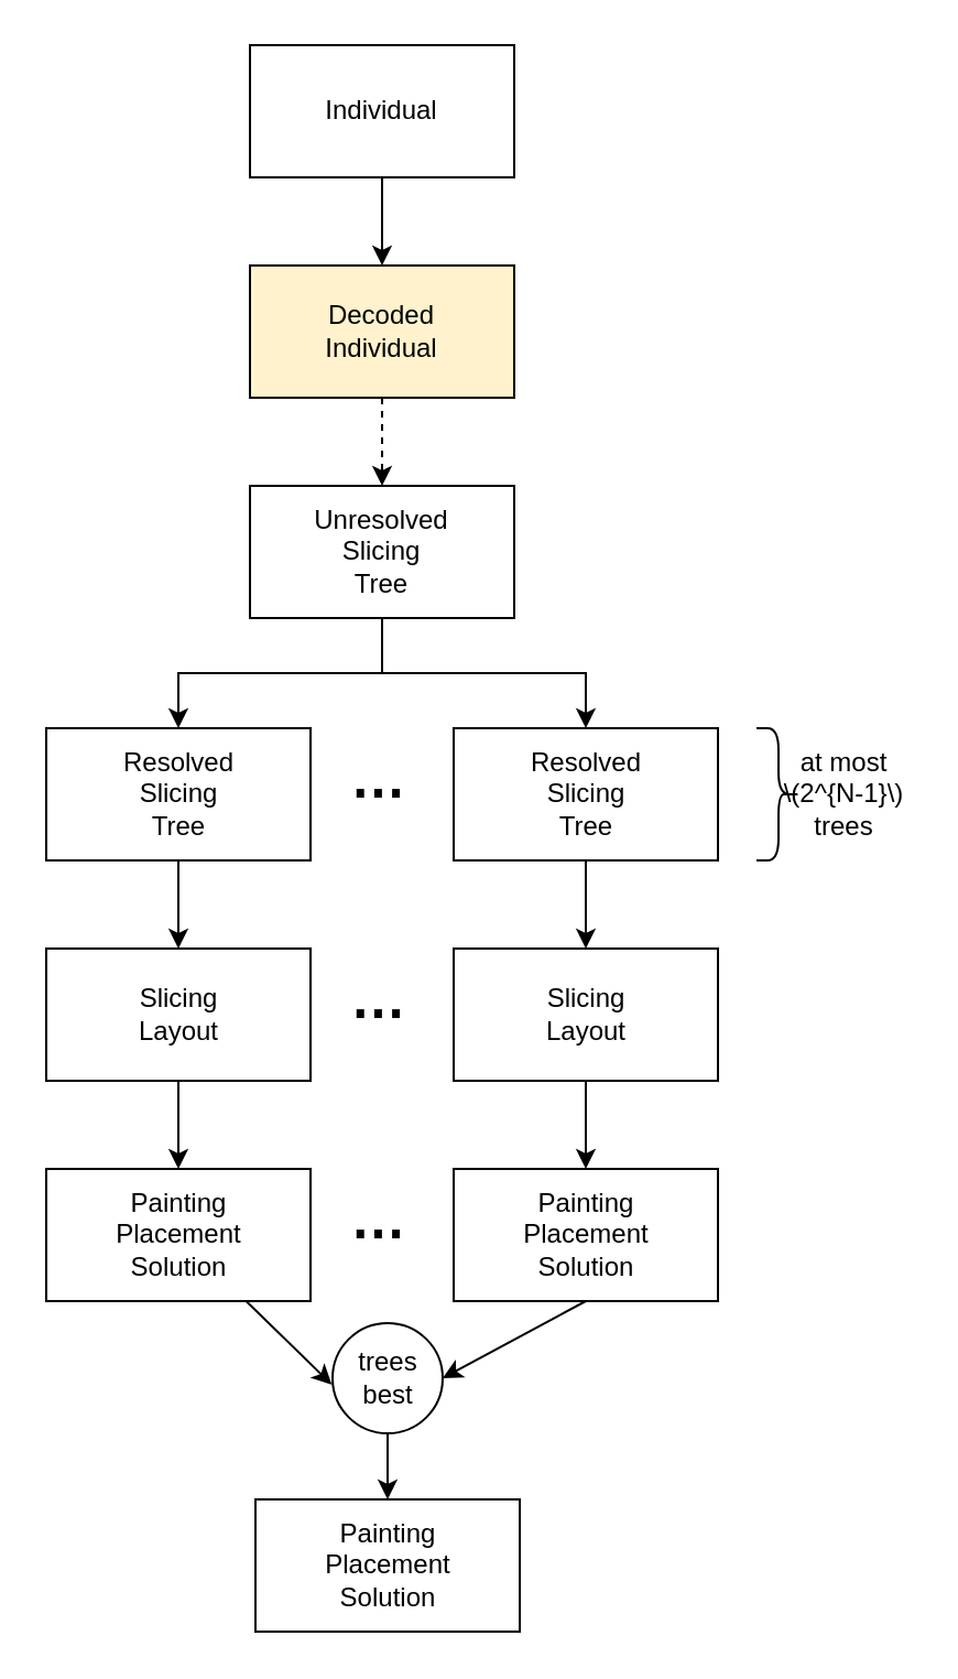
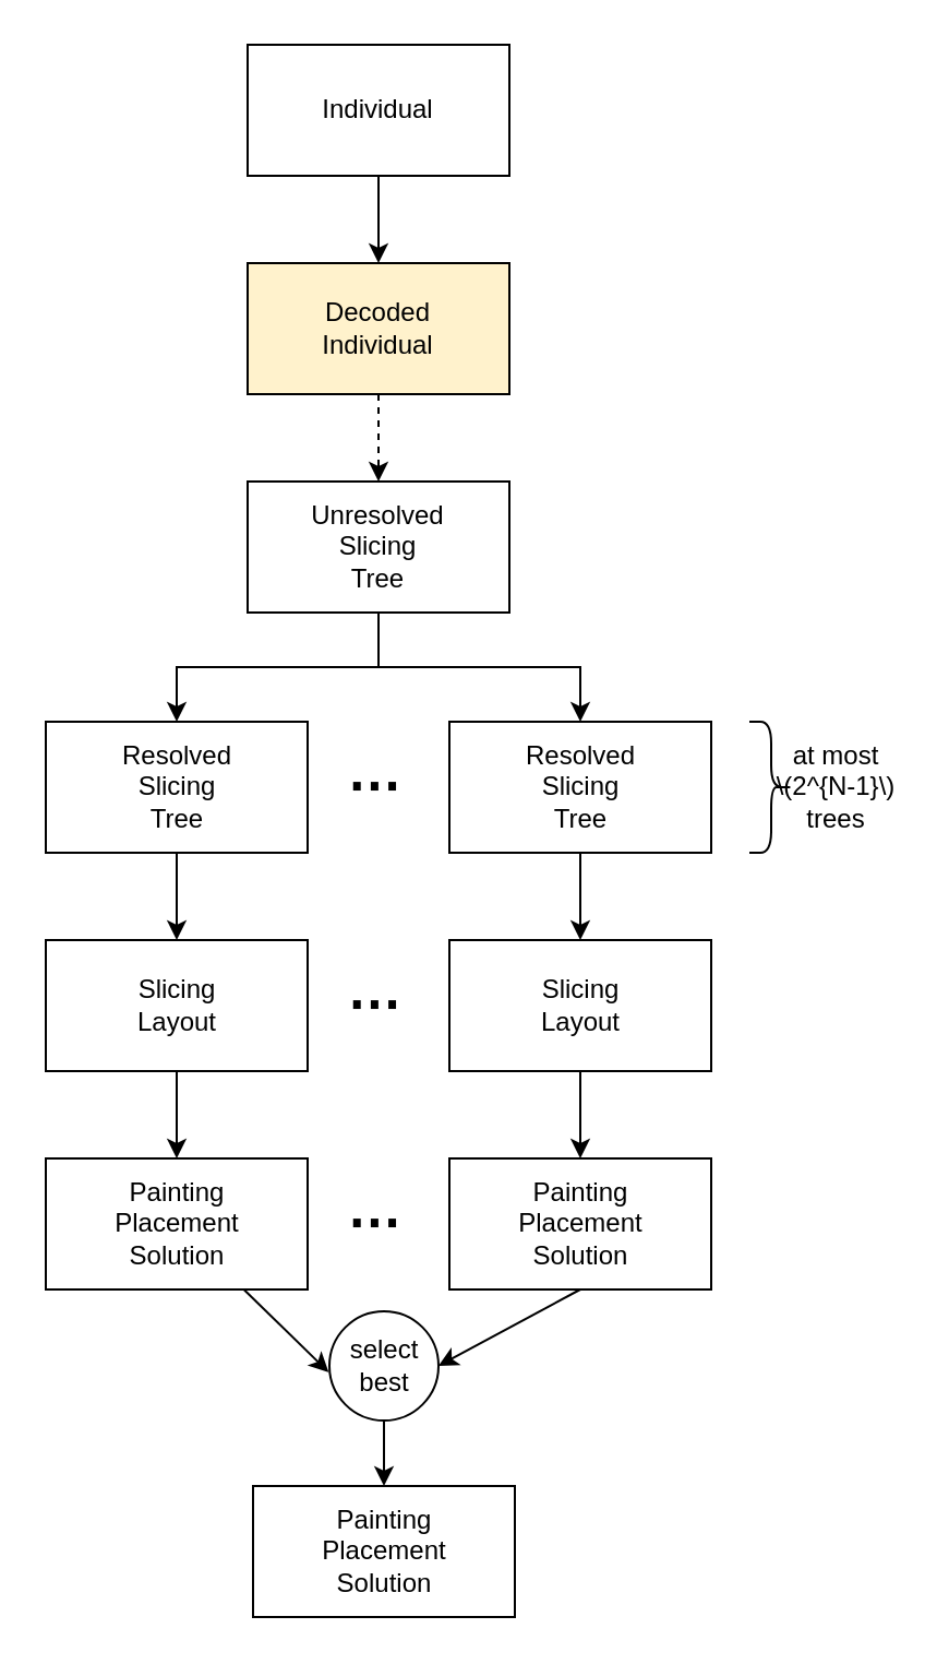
- <mxCell id="30" value="trees&lt;br&gt;best" style="ellipse;whiteSpace=wrap;html=1;aspect=fixed;" vertex="1" parent="1"><mxGeometry x="150.5" y="600" width="50" height="50" as="geometry" /></mxCell>
+ <mxCell id="30" value="select&lt;br&gt;best" style="ellipse;whiteSpace=wrap;html=1;aspect=fixed;" vertex="1" parent="1"><mxGeometry x="150.5" y="600" width="50" height="50" as="geometry" /></mxCell>
